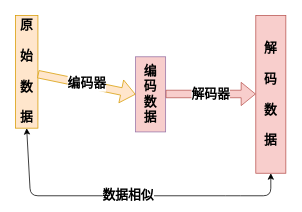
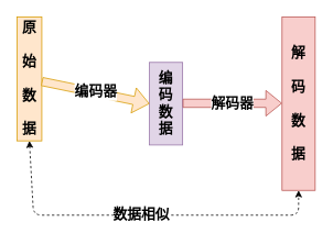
- <mxCell id="3" value="编&lt;br&gt;码&lt;br&gt;数&lt;br&gt;据" style="rounded=0;whiteSpace=wrap;html=1;fontStyle=1;fontSize=17;fillColor=#f8cecc;strokeColor=#9673a6;" vertex="1" parent="1"><mxGeometry x="180" y="75" width="40" height="100" as="geometry" /></mxCell>
+ <mxCell id="3" value="编&lt;br&gt;码&lt;br&gt;数&lt;br&gt;据" style="rounded=0;whiteSpace=wrap;html=1;fontStyle=1;fontSize=17;fillColor=#e1d5e7;strokeColor=#9673a6;" vertex="1" parent="1"><mxGeometry x="180" y="75" width="40" height="100" as="geometry" /></mxCell>
- <mxCell id="7" value="&lt;b&gt;数据相似&lt;/b&gt;" style="endArrow=classic;startArrow=classic;html=1;fontSize=17;exitX=0.5;exitY=1;exitDx=0;exitDy=0;entryX=0.5;entryY=1;entryDx=0;entryDy=0;" edge="1" parent="1" source="2" target="4"><mxGeometry width="50" height="50" relative="1" as="geometry"><mxPoint x="330" y="300" as="sourcePoint" /><mxPoint x="380" y="250" as="targetPoint" /><Array as="points"><mxPoint x="40" y="260" /><mxPoint x="310" y="260" /><mxPoint x="360" y="260" /></Array></mxGeometry></mxCell>
+ <mxCell id="7" value="&lt;b&gt;数据相似&lt;/b&gt;" style="endArrow=classic;startArrow=classic;html=1;fontSize=17;exitX=0.5;exitY=1;exitDx=0;exitDy=0;entryX=0.5;entryY=1;entryDx=0;entryDy=0;dashed=1;" edge="1" parent="1" source="2" target="4"><mxGeometry width="50" height="50" relative="1" as="geometry"><mxPoint x="330" y="300" as="sourcePoint" /><mxPoint x="380" y="250" as="targetPoint" /><Array as="points"><mxPoint x="40" y="260" /><mxPoint x="310" y="260" /><mxPoint x="360" y="260" /></Array></mxGeometry></mxCell>
